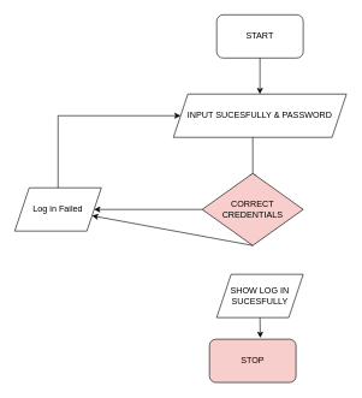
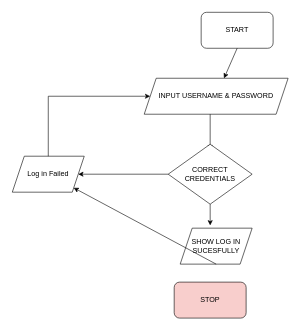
- <mxCell id="2" value="START" style="rounded=1;whiteSpace=wrap;html=1;" vertex="1" parent="1"><mxGeometry x="300" y="20" width="120" height="60" as="geometry" /></mxCell>
+ <mxCell id="2" value="START" style="rounded=1;whiteSpace=wrap;html=1;" vertex="1" parent="1"><mxGeometry x="335" y="20" width="120" height="60" as="geometry" /></mxCell>
- <mxCell id="4" value="INPUT SUCESFULLY &amp;amp; PASSWORD" style="shape=parallelogram;perimeter=parallelogramPerimeter;whiteSpace=wrap;html=1;fixedSize=1;" vertex="1" parent="1"><mxGeometry x="240" y="130" width="240" height="60" as="geometry" /></mxCell>
+ <mxCell id="4" value="INPUT USERNAME &amp;amp; PASSWORD" style="shape=parallelogram;perimeter=parallelogramPerimeter;whiteSpace=wrap;html=1;fixedSize=1;" vertex="1" parent="1"><mxGeometry x="240" y="130" width="240" height="60" as="geometry" /></mxCell>
- <mxCell id="9" value="CORRECT CREDENTIALS" style="rhombus;whiteSpace=wrap;html=1;fillColor=#f8cecc;" vertex="1" parent="1"><mxGeometry x="280" y="240" width="140" height="100" as="geometry" /></mxCell>
+ <mxCell id="9" value="CORRECT CREDENTIALS" style="rhombus;whiteSpace=wrap;html=1;" vertex="1" parent="1"><mxGeometry x="280" y="240" width="140" height="100" as="geometry" /></mxCell>
- <mxCell id="10" value="" style="endArrow=classic;html=1;rounded=0;exitX=0.5;exitY=1;exitDx=0;exitDy=0;" edge="1" parent="1" source="9" target="12"><mxGeometry width="50" height="50" relative="1" as="geometry"><mxPoint x="350" y="280" as="sourcePoint" /><mxPoint x="400" y="230" as="targetPoint" /></mxGeometry></mxCell>
+ <mxCell id="10" value="" style="endArrow=classic;html=1;rounded=0;exitX=0.5;exitY=1;exitDx=0;exitDy=0;entryX=0.417;entryY=-0.077;entryDx=0;entryDy=0;entryPerimeter=0;" edge="1" parent="1" source="9" target="5"><mxGeometry width="50" height="50" relative="1" as="geometry"><mxPoint x="350" y="280" as="sourcePoint" /><mxPoint x="400" y="230" as="targetPoint" /></mxGeometry></mxCell>
- <mxCell id="8" value="" style="endArrow=classic;html=1;rounded=0;exitX=0.5;exitY=1;exitDx=0;exitDy=0;entryX=0.587;entryY=-0.03;entryDx=0;entryDy=0;entryPerimeter=0;" edge="1" parent="1" source="5" target="3"><mxGeometry width="50" height="50" relative="1" as="geometry"><mxPoint x="350" y="290" as="sourcePoint" /><mxPoint x="400" y="240" as="targetPoint" /></mxGeometry></mxCell>
+ <mxCell id="8" value="" style="endArrow=classic;html=1;rounded=0;exitX=0.5;exitY=1;exitDx=0;exitDy=0;" edge="1" parent="1" source="5" target="12"><mxGeometry width="50" height="50" relative="1" as="geometry"><mxPoint x="350" y="290" as="sourcePoint" /><mxPoint x="400" y="240" as="targetPoint" /></mxGeometry></mxCell>
